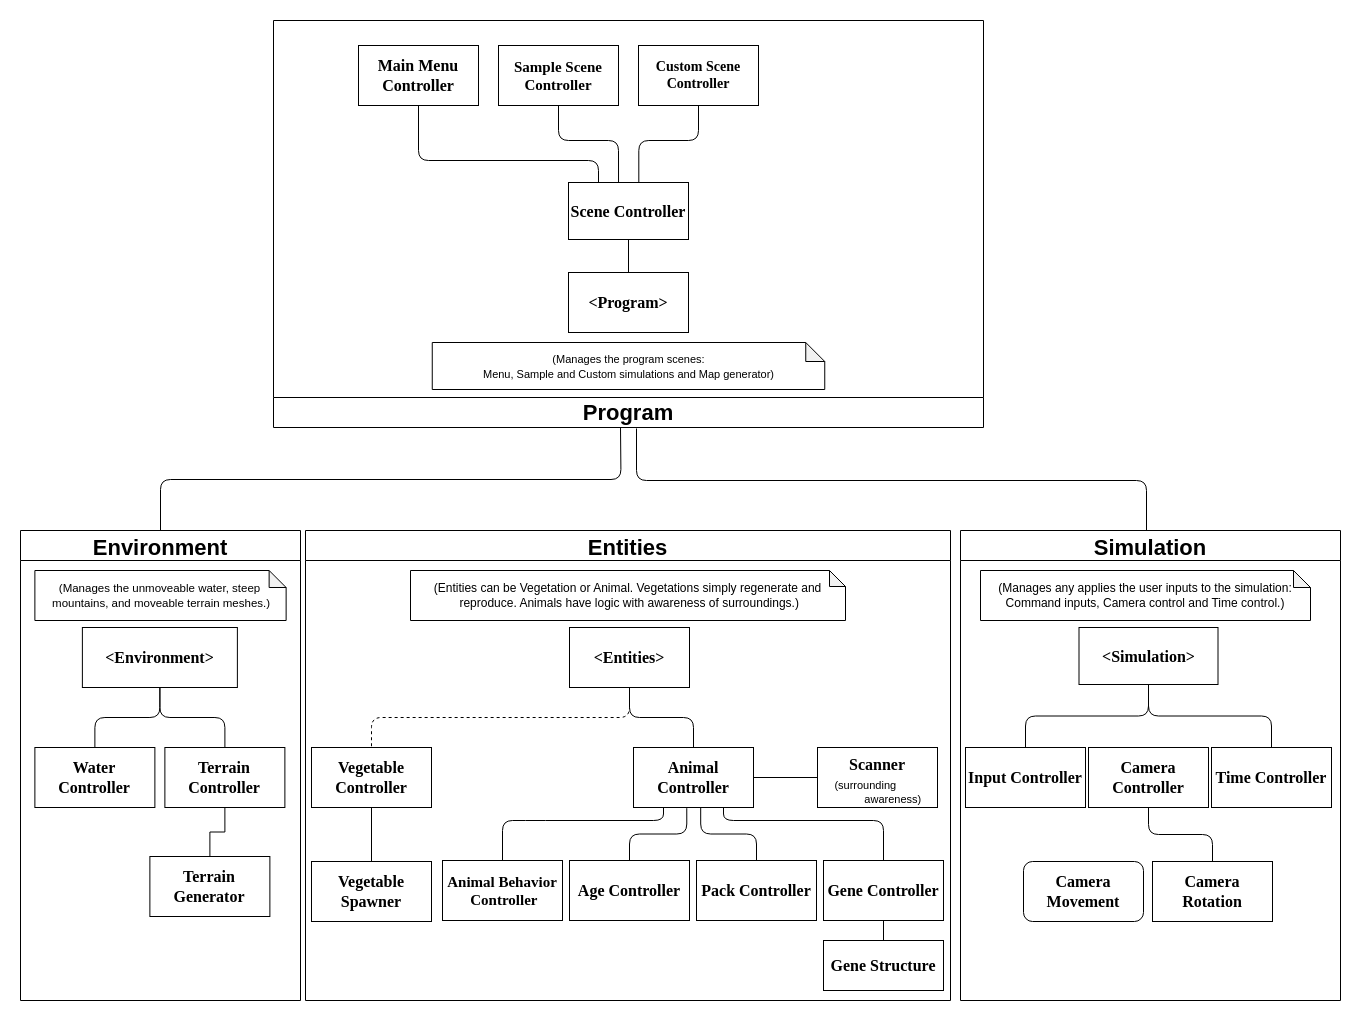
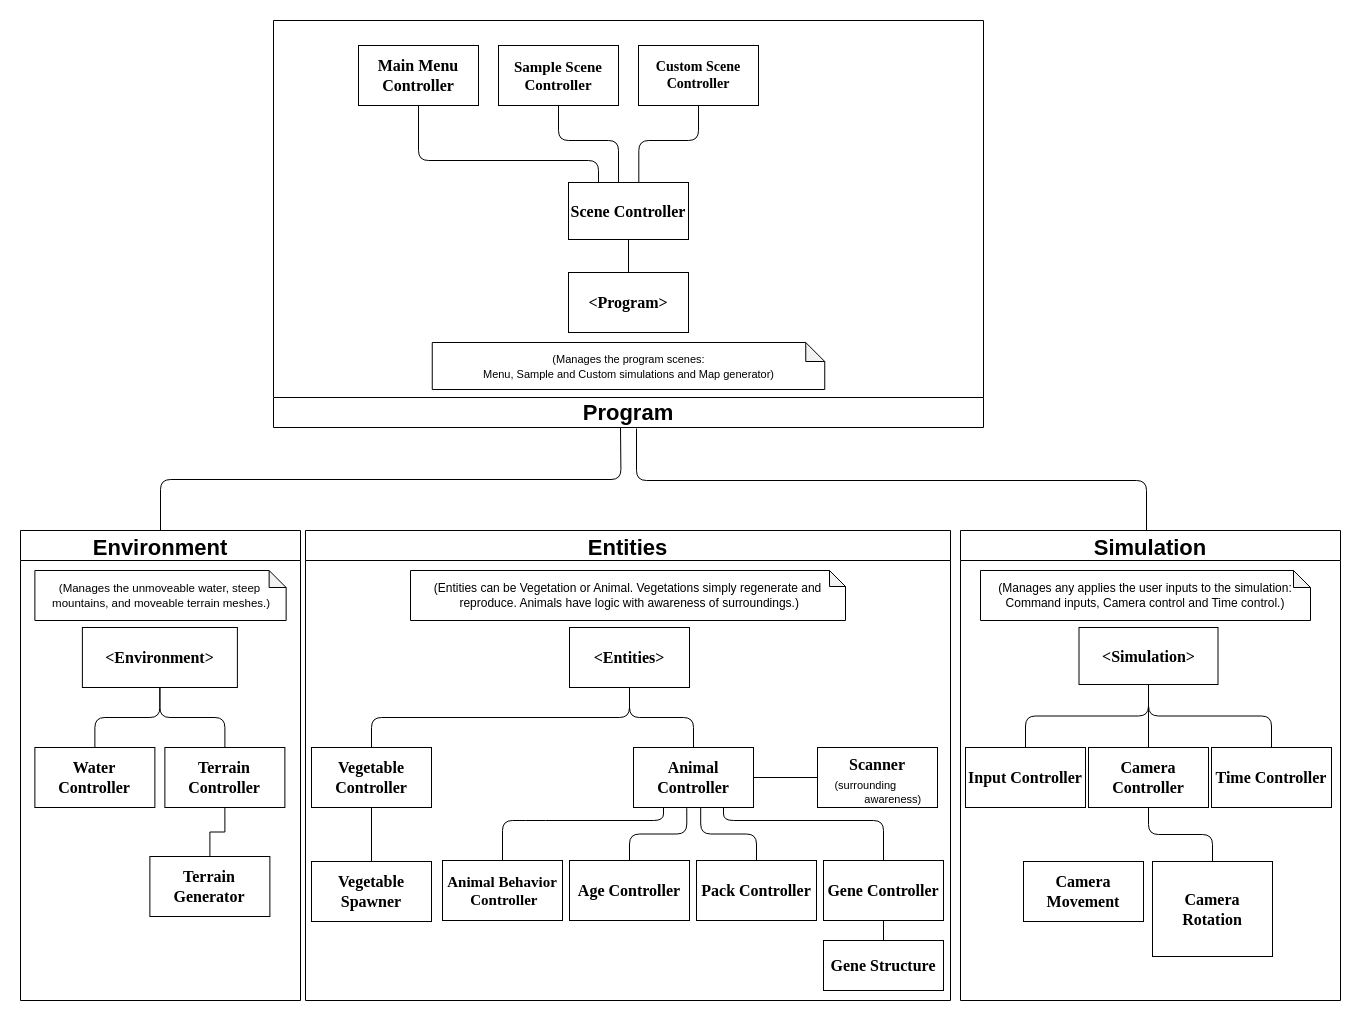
- <mxCell id="7" style="edgeStyle=orthogonalEdgeStyle;rounded=1;orthogonalLoop=1;jettySize=auto;html=1;endArrow=none;endFill=0;entryX=0.5;entryY=0;entryDx=0;entryDy=0;exitX=0.5;exitY=1;exitDx=0;exitDy=0;dashed=1;" edge="1" parent="3" source="23" target="4"><mxGeometry relative="1" as="geometry"><mxPoint x="350" y="90" as="sourcePoint" /></mxGeometry></mxCell>
+ <mxCell id="7" style="edgeStyle=orthogonalEdgeStyle;rounded=1;orthogonalLoop=1;jettySize=auto;html=1;endArrow=none;endFill=0;entryX=0.5;entryY=0;entryDx=0;entryDy=0;exitX=0.5;exitY=1;exitDx=0;exitDy=0;" edge="1" parent="3" source="23" target="4"><mxGeometry relative="1" as="geometry"><mxPoint x="350" y="90" as="sourcePoint" /></mxGeometry></mxCell>
+ <mxCell id="35" style="edgeStyle=orthogonalEdgeStyle;rounded=1;orthogonalLoop=1;jettySize=auto;html=1;endArrow=none;endFill=0;entryX=0.5;entryY=1;entryDx=0;entryDy=0;exitX=0.5;exitY=0;exitDx=0;exitDy=0;" edge="1" parent="26" source="30" target="27"><mxGeometry relative="1" as="geometry"><mxPoint x="-154" y="-148.5" as="targetPoint" /><mxPoint x="-114" y="-220.25" as="sourcePoint" /></mxGeometry></mxCell>
- <mxCell id="31" value="&lt;span style=&quot;font-family: &amp;#34;verdana&amp;#34; ; font-weight: 700&quot;&gt;&lt;font style=&quot;font-size: 16px&quot;&gt;Camera Movement&lt;/font&gt;&lt;/span&gt;" style="whiteSpace=wrap;html=1;fontSize=13;fillColor=none;rounded=1;" vertex="1" parent="26"><mxGeometry x="63" y="331" width="120" height="60" as="geometry" /></mxCell>
+ <mxCell id="31" value="&lt;span style=&quot;font-family: &amp;#34;verdana&amp;#34; ; font-weight: 700&quot;&gt;&lt;font style=&quot;font-size: 16px&quot;&gt;Camera Movement&lt;/font&gt;&lt;/span&gt;" style="rounded=0;whiteSpace=wrap;html=1;fontSize=13;fillColor=none;" vertex="1" parent="26"><mxGeometry x="63" y="331" width="120" height="60" as="geometry" /></mxCell>
- <mxCell id="32" value="&lt;span style=&quot;font-family: &amp;#34;verdana&amp;#34; ; font-weight: 700&quot;&gt;&lt;font style=&quot;font-size: 16px&quot;&gt;Camera Rotation&lt;/font&gt;&lt;/span&gt;" style="rounded=0;whiteSpace=wrap;html=1;fontSize=13;fillColor=none;" vertex="1" parent="26"><mxGeometry x="192" y="331" width="120" height="60" as="geometry" /></mxCell>
+ <mxCell id="32" value="&lt;span style=&quot;font-family: &amp;#34;verdana&amp;#34; ; font-weight: 700&quot;&gt;&lt;font style=&quot;font-size: 16px&quot;&gt;Camera Rotation&lt;/font&gt;&lt;/span&gt;" style="rounded=0;whiteSpace=wrap;html=1;fontSize=13;fillColor=none;" vertex="1" parent="26"><mxGeometry x="192" y="331" width="120" height="95" as="geometry" /></mxCell>
